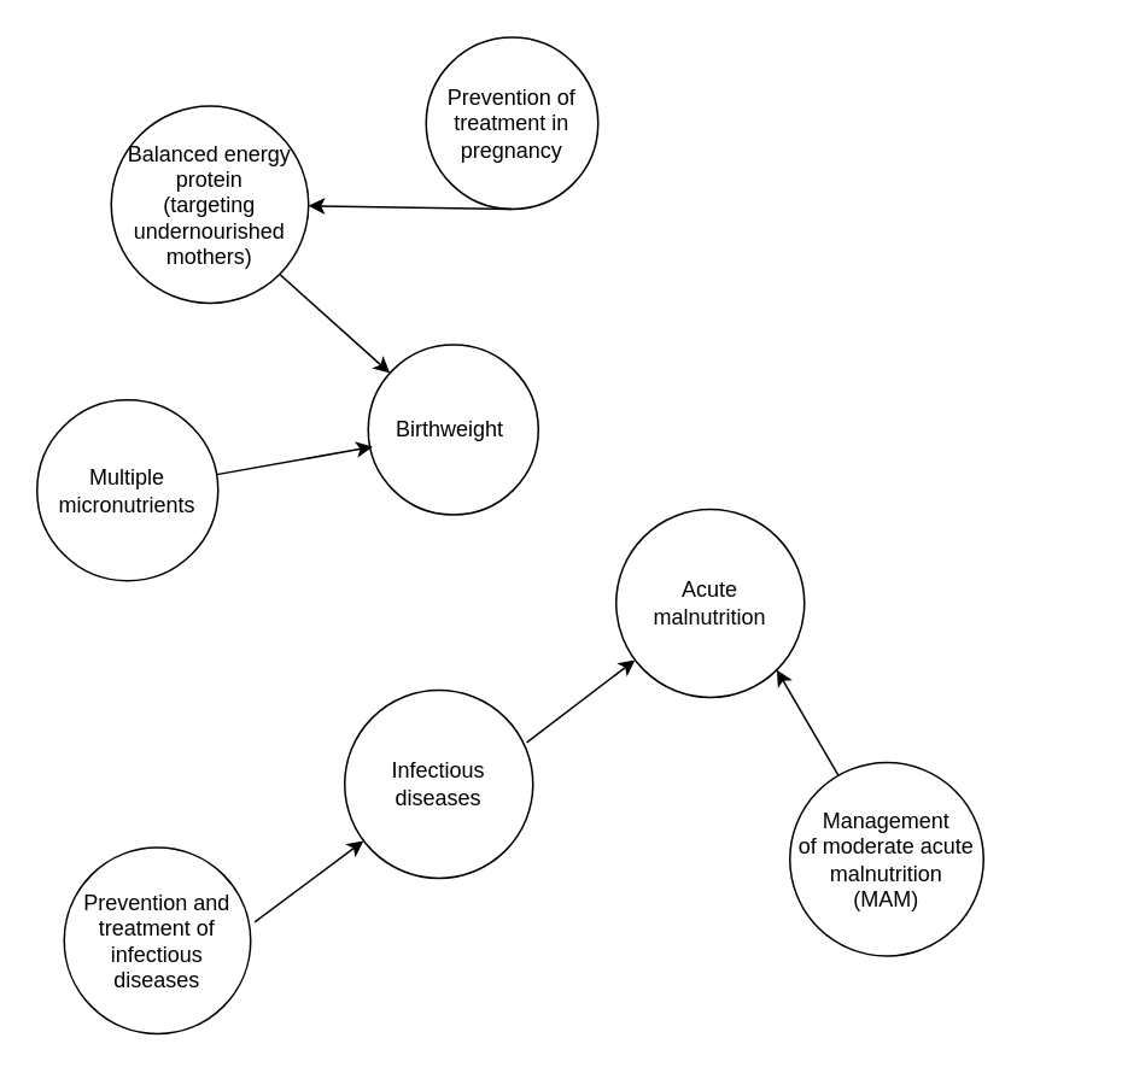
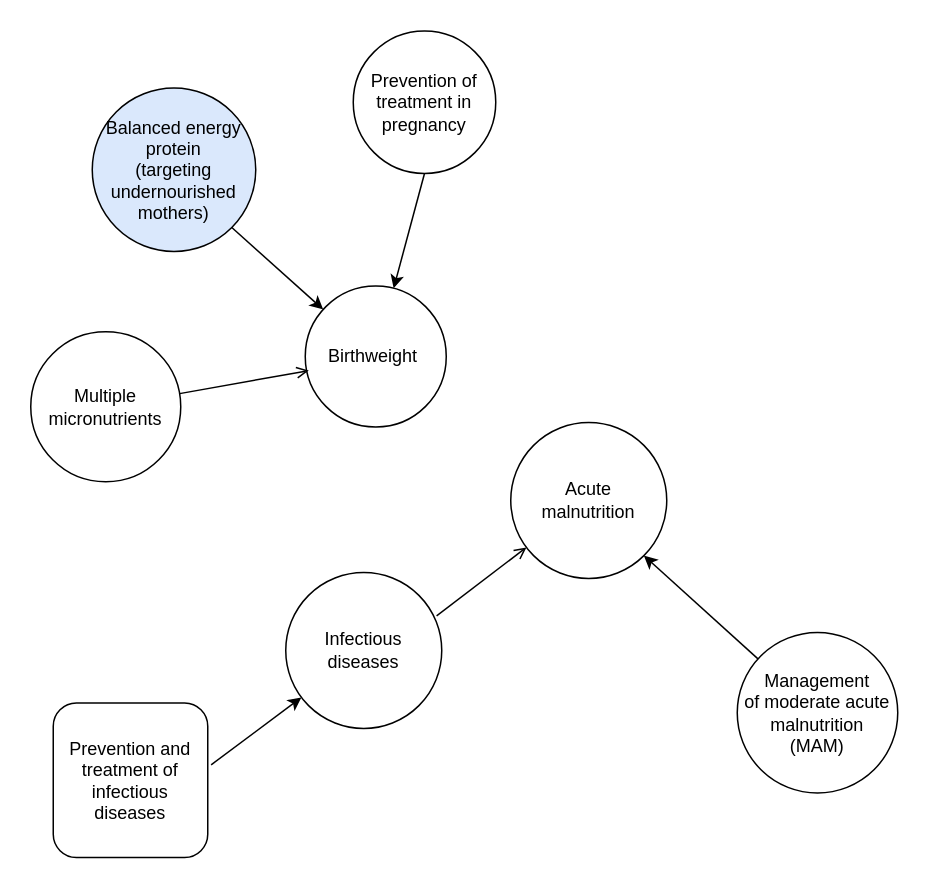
- <mxCell id="7" value="&lt;font style=&quot;font-size: 12px;&quot;&gt;Balanced energy protein &lt;br style=&quot;font-size: 12px;&quot;&gt;(targeting undernourished mothers)&lt;/font&gt;" style="ellipse;whiteSpace=wrap;html=1;aspect=fixed;fontSize=12;" parent="1" vertex="1"><mxGeometry x="61" y="58" width="109" height="109" as="geometry" /></mxCell>
+ <mxCell id="7" value="&lt;font style=&quot;font-size: 12px;&quot;&gt;Balanced energy protein &lt;br style=&quot;font-size: 12px;&quot;&gt;(targeting undernourished mothers)&lt;/font&gt;" style="ellipse;whiteSpace=wrap;html=1;aspect=fixed;fontSize=12;fillColor=#dae8fc;" parent="1" vertex="1"><mxGeometry x="61" y="58" width="109" height="109" as="geometry" /></mxCell>
- <mxCell id="15" value="" style="endArrow=classic;html=1;exitX=0.5;exitY=1;exitDx=0;exitDy=0;fontSize=12;" parent="1" source="14" target="7" edge="1"><mxGeometry width="50" height="50" relative="1" as="geometry"><mxPoint x="169.037" y="190.037" as="sourcePoint" /><mxPoint x="220.094" y="222.17" as="targetPoint" /></mxGeometry></mxCell>
+ <mxCell id="15" value="" style="endArrow=classic;html=1;exitX=0.5;exitY=1;exitDx=0;exitDy=0;fontSize=12;" parent="1" source="14" target="6" edge="1"><mxGeometry width="50" height="50" relative="1" as="geometry"><mxPoint x="169.037" y="190.037" as="sourcePoint" /><mxPoint x="220.094" y="222.17" as="targetPoint" /></mxGeometry></mxCell>
- <mxCell id="13" value="" style="endArrow=classic;html=1;entryX=0.025;entryY=0.6;entryDx=0;entryDy=0;entryPerimeter=0;fontSize=12;" parent="1" source="8" target="6" edge="1"><mxGeometry width="50" height="50" relative="1" as="geometry"><mxPoint x="186.891" y="187.891" as="sourcePoint" /><mxPoint x="224.716" y="225.716" as="targetPoint" /></mxGeometry></mxCell>
+ <mxCell id="13" value="" style="endArrow=open;html=1;entryX=0.025;entryY=0.6;entryDx=0;entryDy=0;entryPerimeter=0;fontSize=12;" parent="1" source="8" target="6" edge="1"><mxGeometry width="50" height="50" relative="1" as="geometry"><mxPoint x="186.891" y="187.891" as="sourcePoint" /><mxPoint x="224.716" y="225.716" as="targetPoint" /></mxGeometry></mxCell>
- <mxCell id="10" value="" style="endArrow=classic;html=1;exitX=0.967;exitY=0.278;exitDx=0;exitDy=0;exitPerimeter=0;fontSize=12;" parent="1" source="3" target="2" edge="1"><mxGeometry width="50" height="50" relative="1" as="geometry"><mxPoint x="461.779" y="432.429" as="sourcePoint" /><mxPoint x="411.284" y="362.284" as="targetPoint" /></mxGeometry></mxCell>
+ <mxCell id="10" value="" style="endArrow=open;html=1;exitX=0.967;exitY=0.278;exitDx=0;exitDy=0;exitPerimeter=0;fontSize=12;" parent="1" source="3" target="2" edge="1"><mxGeometry width="50" height="50" relative="1" as="geometry"><mxPoint x="461.779" y="432.429" as="sourcePoint" /><mxPoint x="411.284" y="362.284" as="targetPoint" /></mxGeometry></mxCell>
- <mxCell id="5" value="Management &lt;br style=&quot;font-size: 12px&quot;&gt;of moderate acute malnutrition&lt;br&gt;(MAM)" style="ellipse;whiteSpace=wrap;html=1;aspect=fixed;fontSize=12;" parent="1" vertex="1"><mxGeometry x="436" y="421" width="107" height="107" as="geometry" /></mxCell>
+ <mxCell id="5" value="Management &lt;br style=&quot;font-size: 12px&quot;&gt;of moderate acute malnutrition&lt;br&gt;(MAM)" style="ellipse;whiteSpace=wrap;html=1;aspect=fixed;fontSize=12;" parent="1" vertex="1"><mxGeometry x="491" y="421" width="107" height="107" as="geometry" /></mxCell>
- <mxCell id="4" value="Prevention and treatment of infectious diseases" style="ellipse;whiteSpace=wrap;html=1;aspect=fixed;fontSize=12;" parent="1" vertex="1"><mxGeometry x="35" y="468" width="103" height="103" as="geometry" /></mxCell>
+ <mxCell id="4" value="Prevention and treatment of infectious diseases" style="whiteSpace=wrap;html=1;aspect=fixed;fontSize=12;rounded=1;" parent="1" vertex="1"><mxGeometry x="35" y="468" width="103" height="103" as="geometry" /></mxCell>
